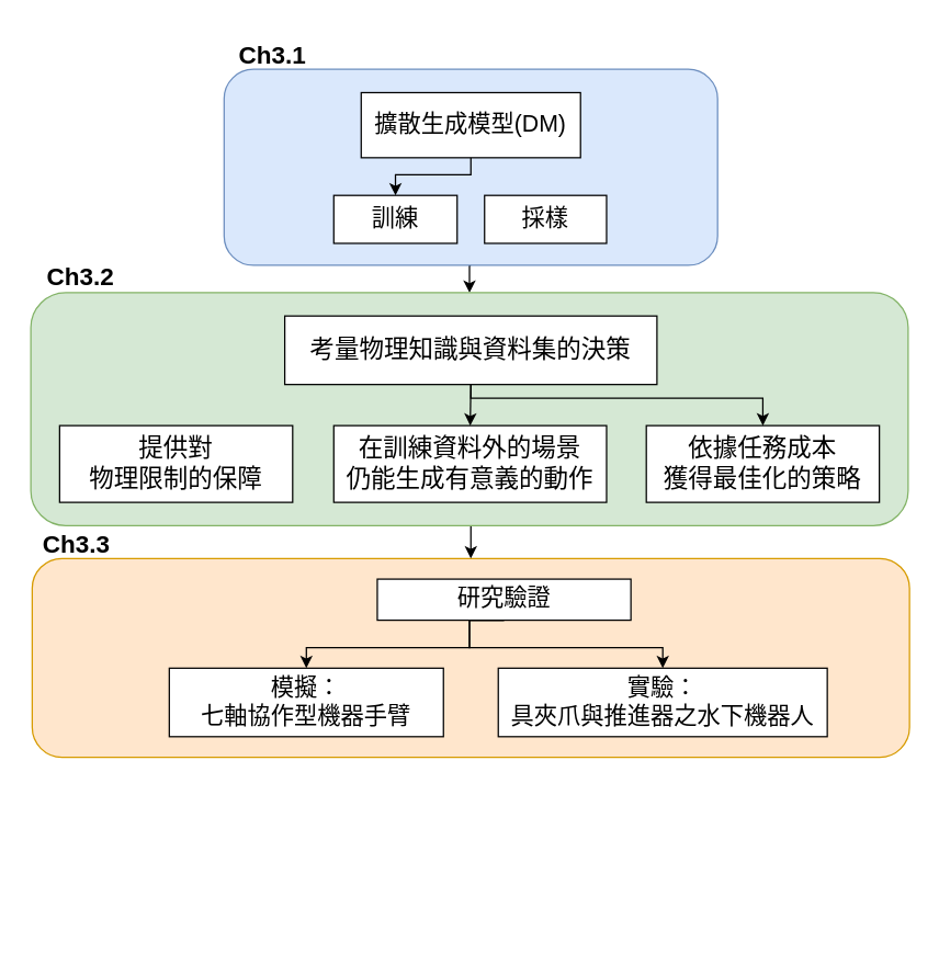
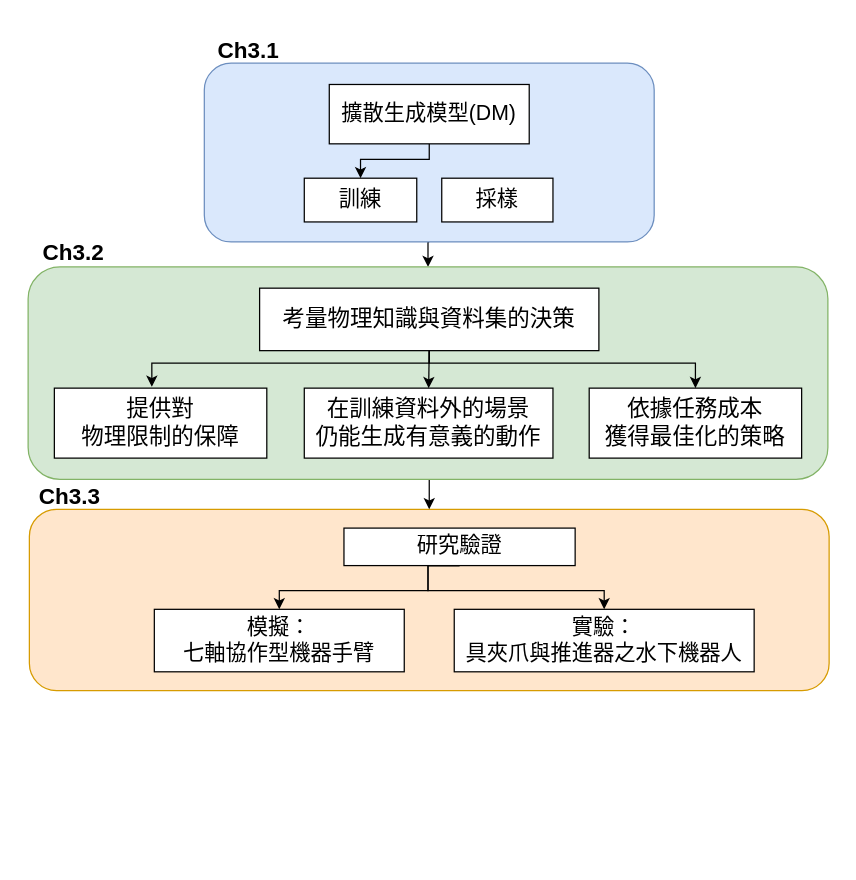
+ <mxCell id="25" style="edgeStyle=orthogonalEdgeStyle;rounded=0;orthogonalLoop=1;jettySize=auto;html=1;exitX=0.5;exitY=1;exitDx=0;exitDy=0;entryX=0.459;entryY=-0.018;entryDx=0;entryDy=0;entryPerimeter=0;" edge="1" parent="1" source="18" target="13"><mxGeometry relative="1" as="geometry"><mxPoint x="121" y="300" as="targetPoint" /><Array as="points"><mxPoint x="343" y="290" /><mxPoint x="121" y="290" /></Array></mxGeometry></mxCell>
